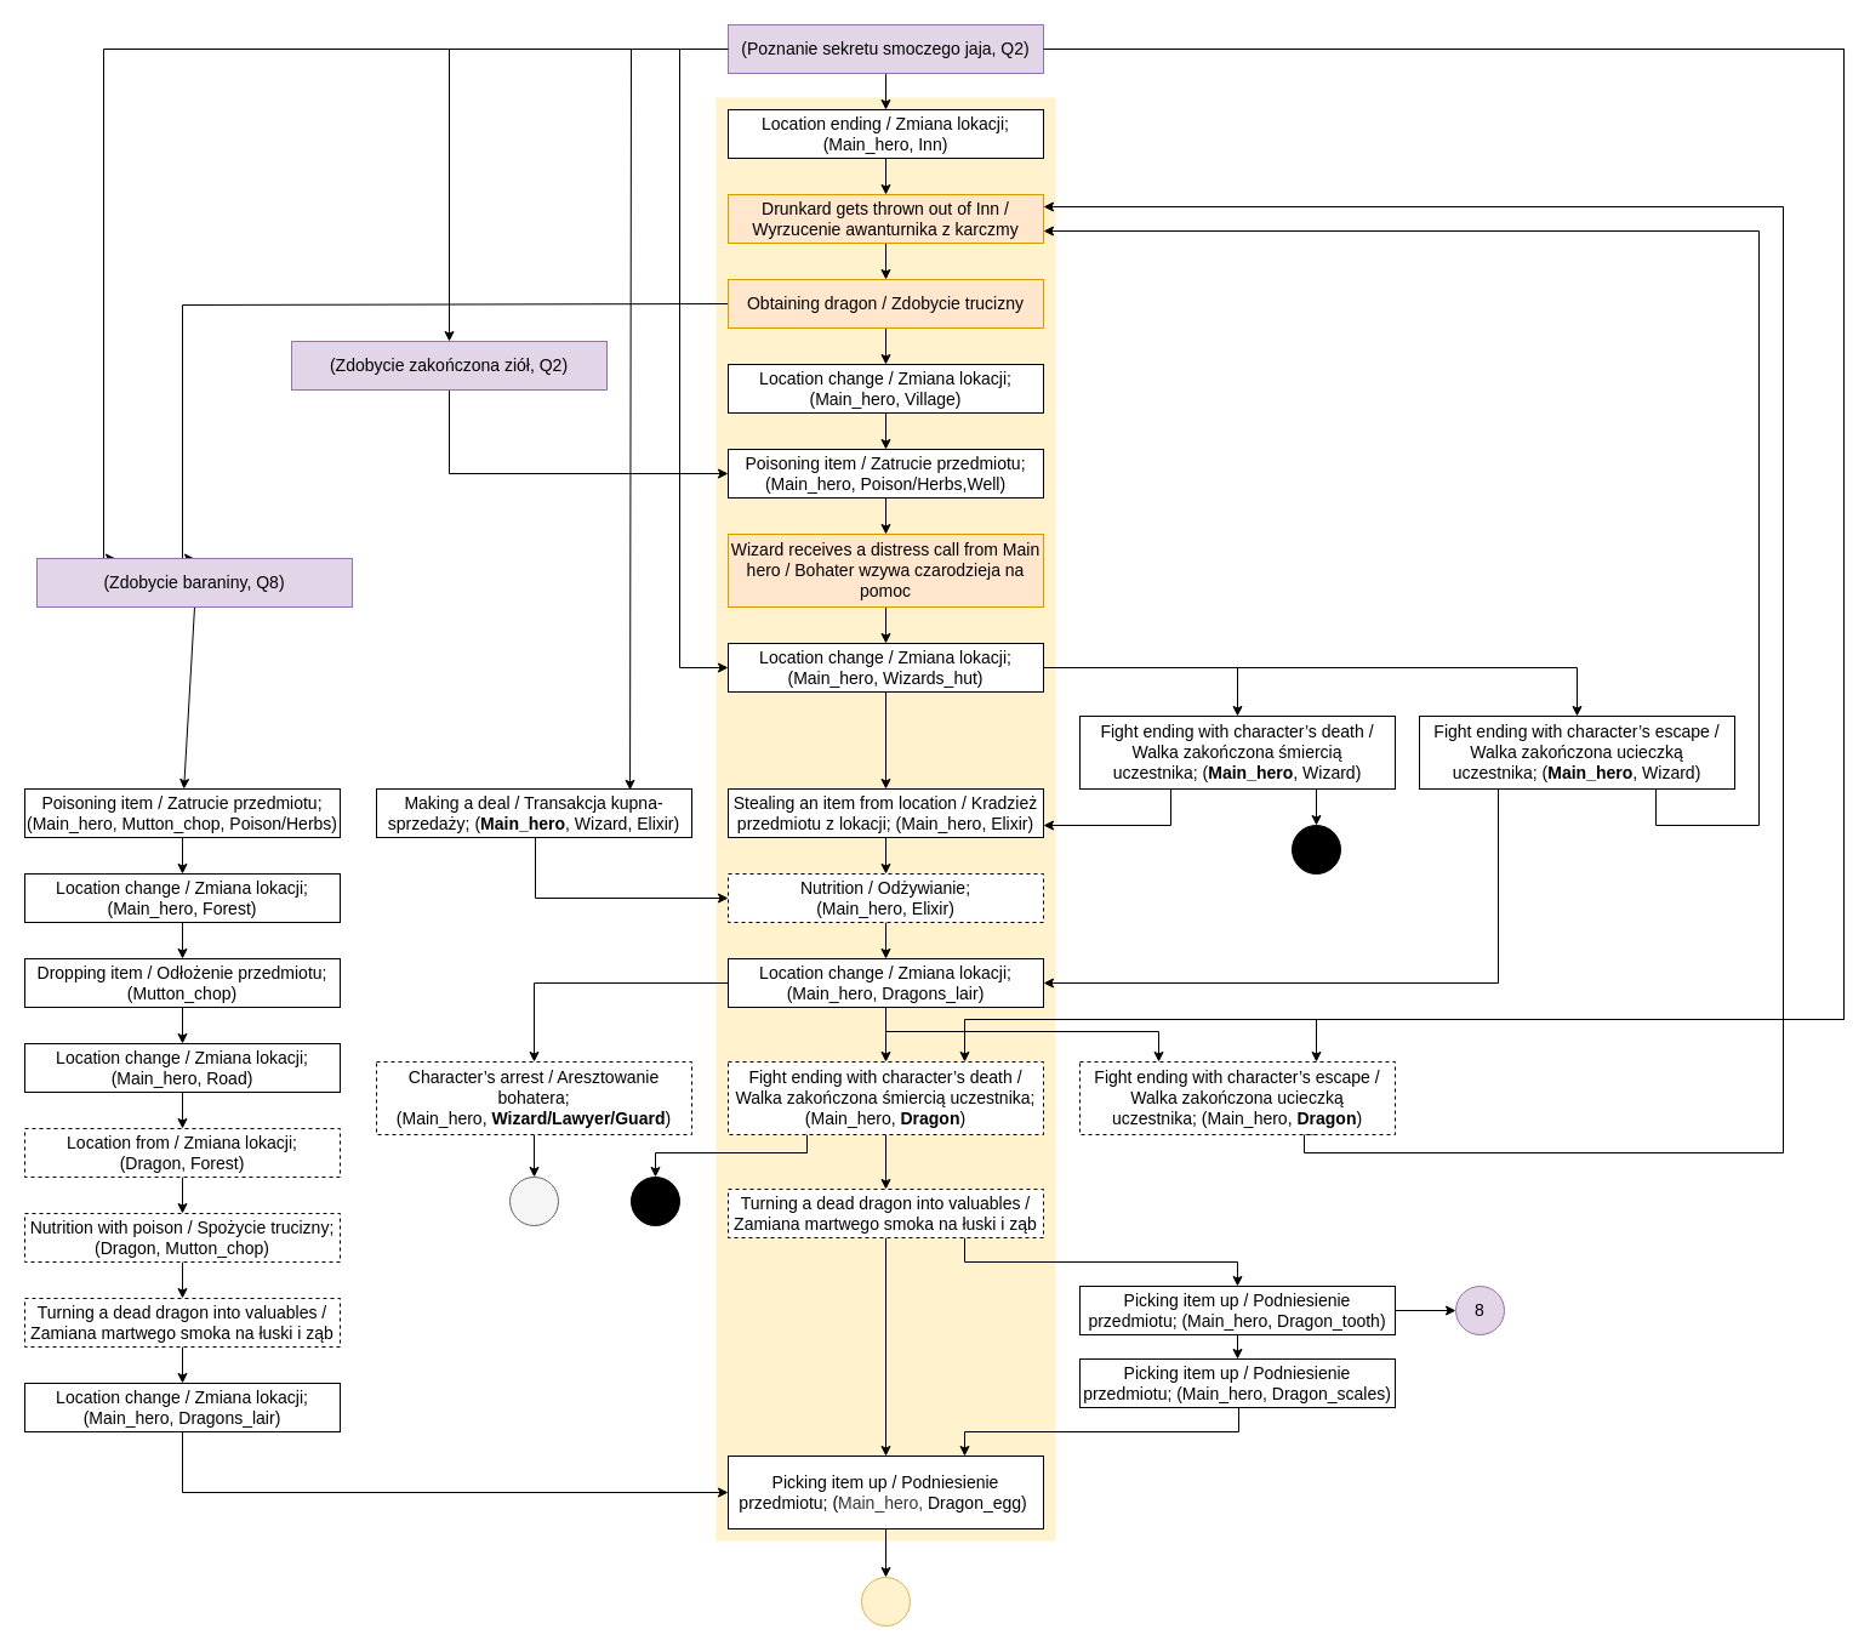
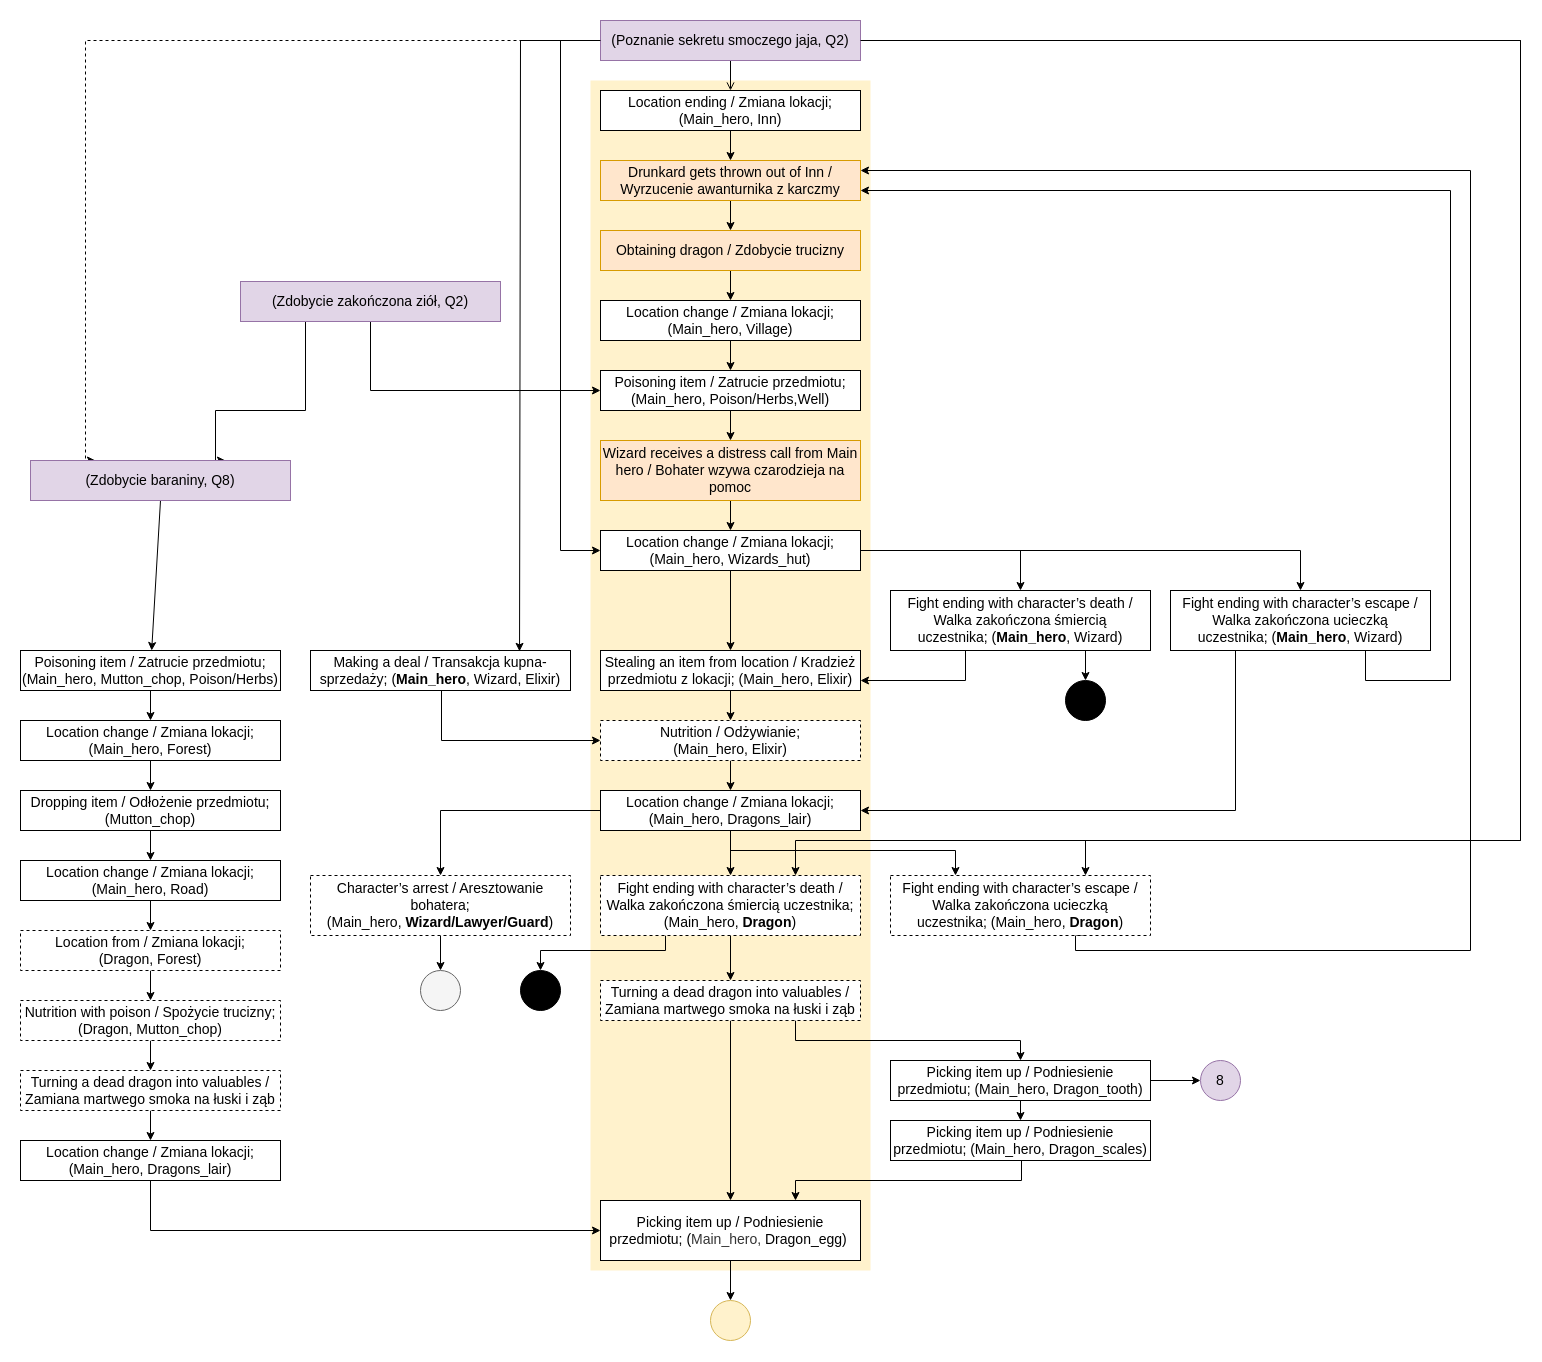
- <mxCell id="33" style="rounded=0;orthogonalLoop=1;jettySize=auto;html=1;exitX=0.5;exitY=1;exitDx=0;exitDy=0;entryX=0.5;entryY=0;entryDx=0;entryDy=0;" parent="1" source="37" target="75" edge="1"><mxGeometry relative="1" as="geometry" /></mxCell>
+ <mxCell id="33" style="rounded=0;orthogonalLoop=1;jettySize=auto;html=1;exitX=0.5;exitY=1;exitDx=0;exitDy=0;entryX=0.5;entryY=0;entryDx=0;entryDy=0;endArrow=open;" parent="1" source="37" target="75" edge="1"><mxGeometry relative="1" as="geometry" /></mxCell>
- <mxCell id="35" style="edgeStyle=orthogonalEdgeStyle;rounded=0;orthogonalLoop=1;jettySize=auto;html=1;entryX=0.25;entryY=0;entryDx=0;entryDy=0;exitX=0;exitY=0.5;exitDx=0;exitDy=0;" parent="1" source="37" target="42" edge="1"><mxGeometry relative="1" as="geometry"><Array as="points"><mxPoint x="85" y="40" /></Array><mxPoint x="570" y="81" as="sourcePoint" /></mxGeometry></mxCell>
+ <mxCell id="35" style="edgeStyle=orthogonalEdgeStyle;rounded=0;orthogonalLoop=1;jettySize=auto;html=1;entryX=0.25;entryY=0;entryDx=0;entryDy=0;exitX=0;exitY=0.5;exitDx=0;exitDy=0;dashed=1;" parent="1" source="37" target="42" edge="1"><mxGeometry relative="1" as="geometry"><Array as="points"><mxPoint x="85" y="40" /></Array><mxPoint x="570" y="81" as="sourcePoint" /></mxGeometry></mxCell>
- <mxCell id="34" style="edgeStyle=orthogonalEdgeStyle;rounded=0;orthogonalLoop=1;jettySize=auto;html=1;entryX=0.5;entryY=0;entryDx=0;entryDy=0;exitX=0;exitY=0.5;exitDx=0;exitDy=0;" parent="1" source="37" target="40" edge="1"><mxGeometry relative="1" as="geometry"><mxPoint x="580" y="113" as="sourcePoint" /><Array as="points"><mxPoint x="370" y="40" /></Array></mxGeometry></mxCell>
- <mxCell id="12" style="rounded=0;orthogonalLoop=1;jettySize=auto;html=1;exitX=0;exitY=0.5;exitDx=0;exitDy=0;edgeStyle=orthogonalEdgeStyle;entryX=0.5;entryY=0;entryDx=0;entryDy=0;" parent="1" source="13" target="42" edge="1"><mxGeometry relative="1" as="geometry"><mxPoint x="203" y="430" as="targetPoint" /><Array as="points"><mxPoint x="150" y="251" /></Array></mxGeometry></mxCell>
+ <mxCell id="39" style="rounded=0;orthogonalLoop=1;jettySize=auto;html=1;exitX=0.25;exitY=1;exitDx=0;exitDy=0;entryX=0.75;entryY=0;entryDx=0;entryDy=0;edgeStyle=orthogonalEdgeStyle;" parent="1" source="40" target="42" edge="1"><mxGeometry relative="1" as="geometry"><mxPoint x="280" y="491" as="targetPoint" /><Array as="points"><mxPoint x="305" y="410" /><mxPoint x="215" y="410" /></Array></mxGeometry></mxCell>
